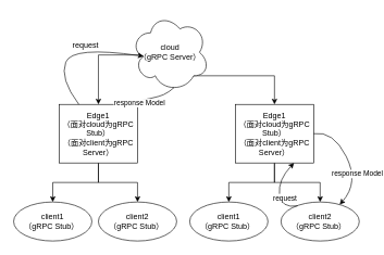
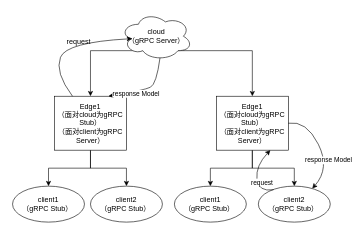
- <mxCell id="4" value="cloud&lt;br&gt;（gRPC Server）" style="ellipse;shape=cloud;whiteSpace=wrap;html=1;" vertex="1" parent="1"><mxGeometry x="200" y="20" width="120" height="120" as="geometry" /></mxCell>
+ <mxCell id="4" value="cloud&lt;br&gt;（gRPC Server）" style="ellipse;shape=cloud;whiteSpace=wrap;html=1;" vertex="1" parent="1"><mxGeometry x="200" y="20" width="120" height="80" as="geometry" /></mxCell>
